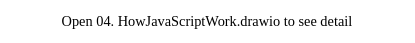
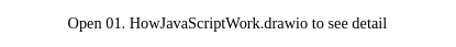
- <mxCell id="2" value="Open 04. HowJavaScriptWork.drawio to see detail" style="text;html=1;strokeColor=none;fillColor=none;align=center;verticalAlign=middle;whiteSpace=wrap;rounded=0;fontSize=24;fontFamily=Comfortaa;fontSource=https%3A%2F%2Ffonts.googleapis.com%2Fcss%3Ffamily%3DComfortaa;" vertex="1" parent="1"><mxGeometry x="20" y="20" width="650" height="30" as="geometry" /></mxCell>
+ <mxCell id="2" value="Open 01. HowJavaScriptWork.drawio to see detail" style="text;html=1;strokeColor=none;fillColor=none;align=center;verticalAlign=middle;whiteSpace=wrap;rounded=0;fontSize=24;fontFamily=Comfortaa;fontSource=https%3A%2F%2Ffonts.googleapis.com%2Fcss%3Ffamily%3DComfortaa;" vertex="1" parent="1"><mxGeometry x="20" y="20" width="650" height="30" as="geometry" /></mxCell>
